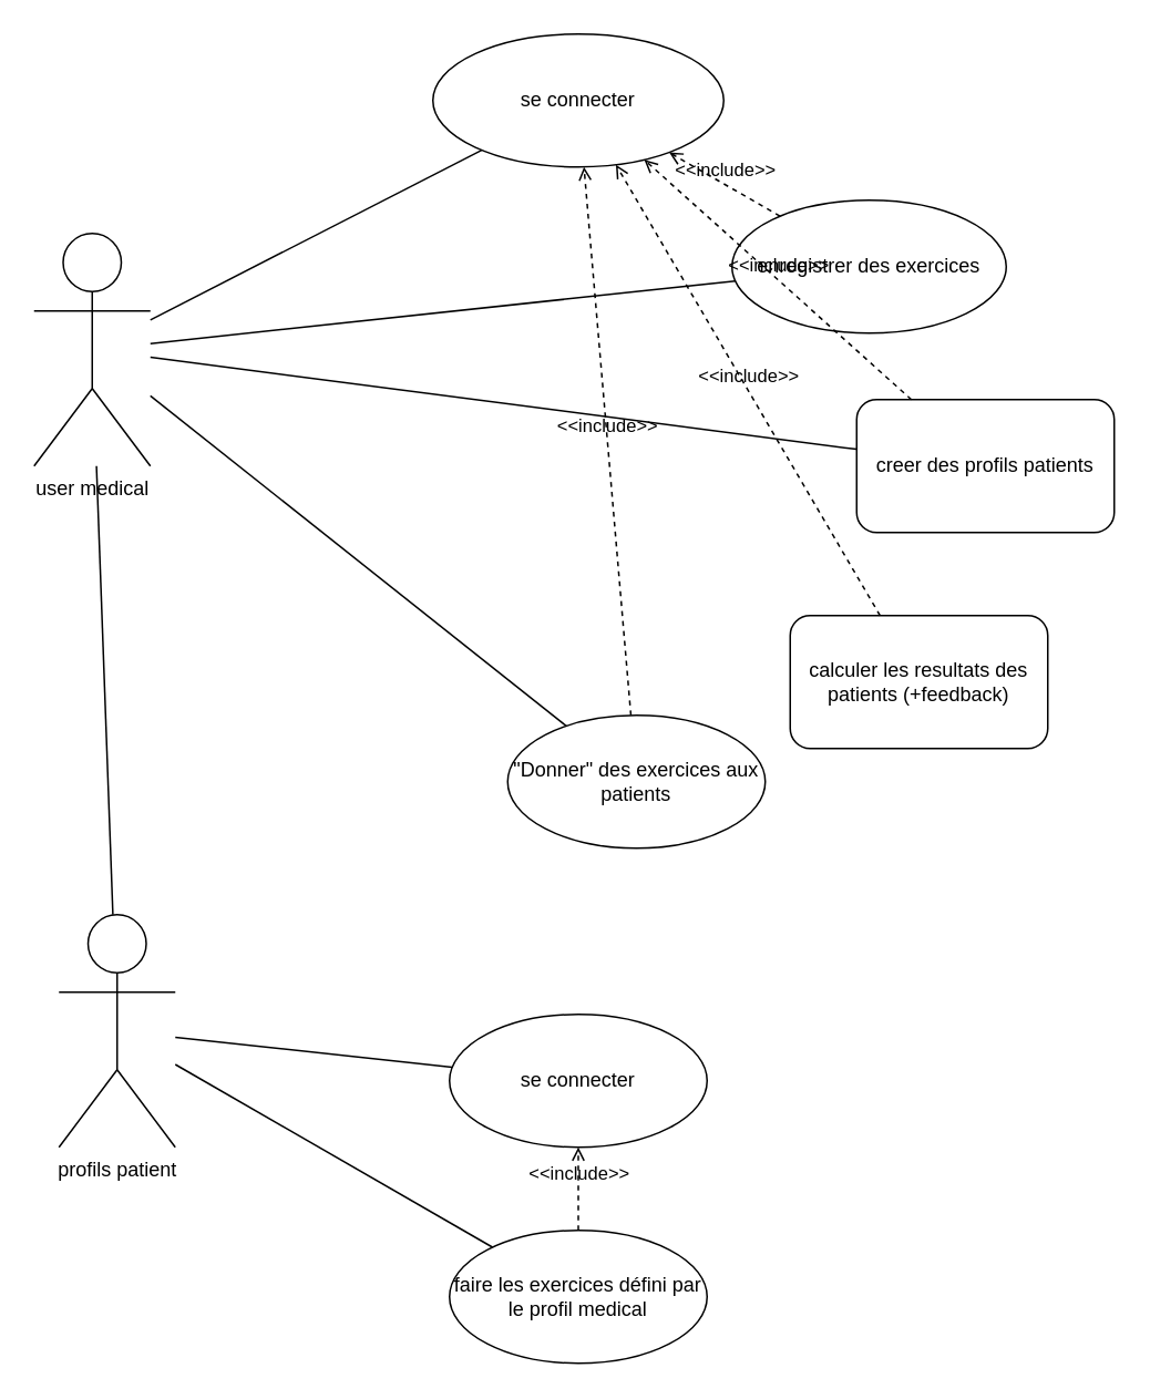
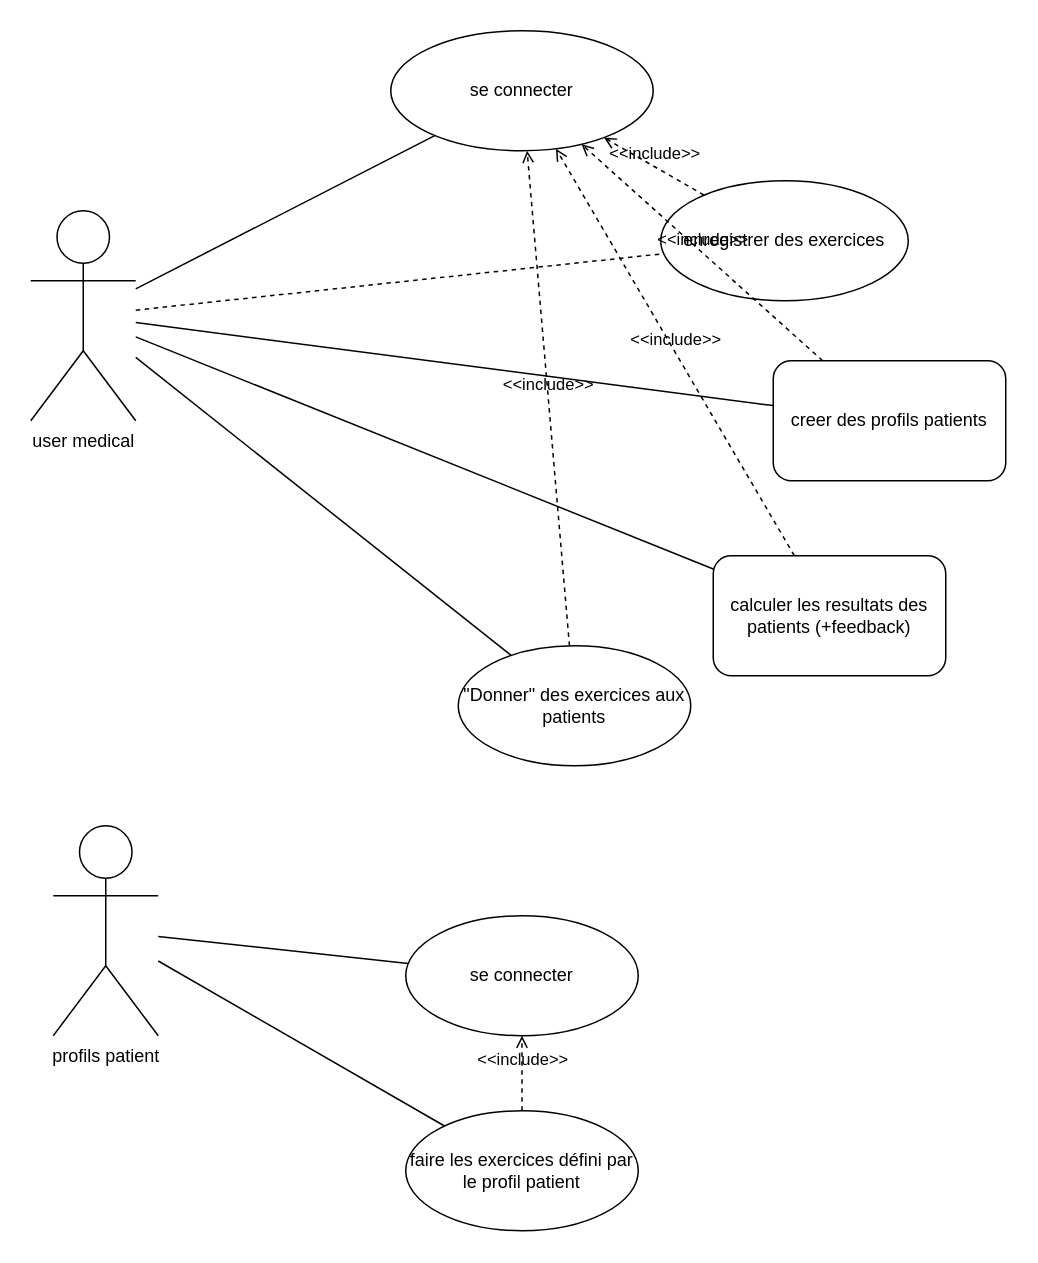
- <mxCell id="11" value="" style="endArrow=none;html=1;rounded=0;" parent="1" source="2" target="5" edge="1"><mxGeometry width="50" height="50" relative="1" as="geometry"><mxPoint x="115" y="212" as="sourcePoint" /><mxPoint x="278" y="177" as="targetPoint" /></mxGeometry></mxCell>
+ <mxCell id="11" value="" style="endArrow=none;html=1;rounded=0;dashed=1;" parent="1" source="2" target="5" edge="1"><mxGeometry width="50" height="50" relative="1" as="geometry"><mxPoint x="115" y="212" as="sourcePoint" /><mxPoint x="278" y="177" as="targetPoint" /></mxGeometry></mxCell>
- <mxCell id="13" value="" style="endArrow=none;html=1;rounded=0;" parent="1" source="2" target="3" edge="1"><mxGeometry width="50" height="50" relative="1" as="geometry"><mxPoint x="125" y="232" as="sourcePoint" /><mxPoint x="460" y="357" as="targetPoint" /></mxGeometry></mxCell>
+ <mxCell id="13" value="" style="endArrow=none;html=1;rounded=0;" parent="1" source="2" target="9" edge="1"><mxGeometry width="50" height="50" relative="1" as="geometry"><mxPoint x="125" y="232" as="sourcePoint" /><mxPoint x="460" y="357" as="targetPoint" /></mxGeometry></mxCell>
- <mxCell id="8" value="faire les exercices défini par le profil medical" style="ellipse;whiteSpace=wrap;html=1;" parent="1" vertex="1"><mxGeometry x="270" y="740" width="155" height="80" as="geometry" /></mxCell>
+ <mxCell id="8" value="faire les exercices défini par le profil patient" style="ellipse;whiteSpace=wrap;html=1;" parent="1" vertex="1"><mxGeometry x="270" y="740" width="155" height="80" as="geometry" /></mxCell>
